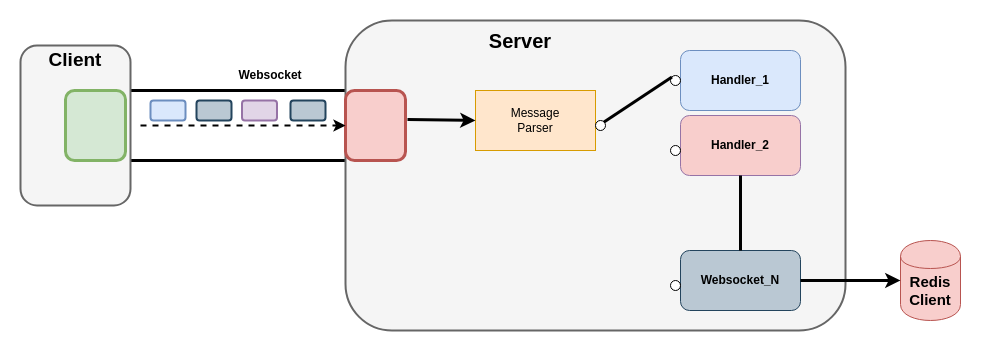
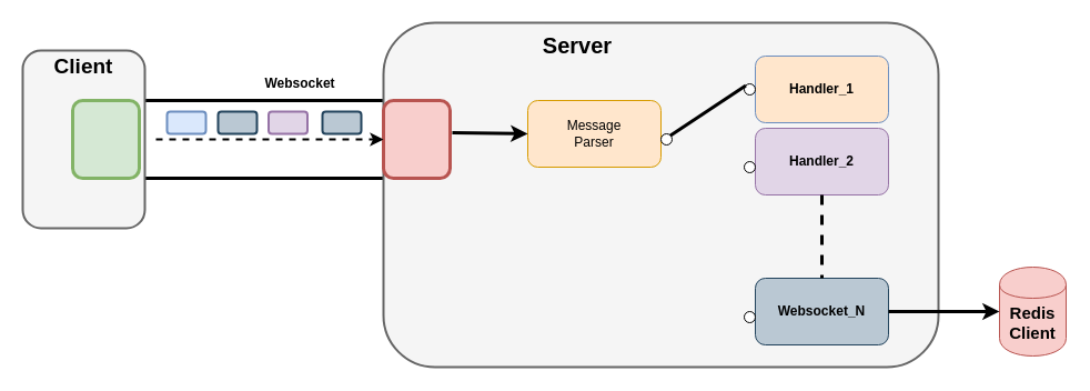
- <mxCell id="9" value="&lt;b&gt;Handler_1&lt;/b&gt;" style="rounded=1;whiteSpace=wrap;html=1;fillColor=#dae8fc;strokeColor=#6c8ebf;" parent="1" vertex="1"><mxGeometry x="680" y="50" width="120" height="60" as="geometry" /></mxCell>
+ <mxCell id="9" value="&lt;b&gt;Handler_1&lt;/b&gt;" style="rounded=1;whiteSpace=wrap;html=1;fillColor=#ffe6cc;strokeColor=#6c8ebf;" parent="1" vertex="1"><mxGeometry x="680" y="50" width="120" height="60" as="geometry" /></mxCell>
- <mxCell id="8" value="Message&lt;br&gt;Parser" style="whiteSpace=wrap;html=1;fillColor=#ffe6cc;strokeColor=#d79b00;rounded=0;" parent="1" vertex="1"><mxGeometry x="475" y="90" width="120" height="60" as="geometry" /></mxCell>
+ <mxCell id="8" value="Message&lt;br&gt;Parser" style="rounded=1;whiteSpace=wrap;html=1;fillColor=#ffe6cc;strokeColor=#d79b00;" parent="1" vertex="1"><mxGeometry x="475" y="90" width="120" height="60" as="geometry" /></mxCell>
- <mxCell id="11" value="&lt;b&gt;Handler_2&lt;/b&gt;" style="rounded=1;whiteSpace=wrap;html=1;fillColor=#f8cecc;strokeColor=#9673a6;" parent="1" vertex="1"><mxGeometry x="680" y="115" width="120" height="60" as="geometry" /></mxCell>
+ <mxCell id="11" value="&lt;b&gt;Handler_2&lt;/b&gt;" style="rounded=1;whiteSpace=wrap;html=1;fillColor=#e1d5e7;strokeColor=#9673a6;" parent="1" vertex="1"><mxGeometry x="680" y="115" width="120" height="60" as="geometry" /></mxCell>
- <mxCell id="13" value="" style="endArrow=none;dashed=0;html=1;strokeWidth=3;exitX=0.5;exitY=1;exitDx=0;exitDy=0;entryX=0.5;entryY=0;entryDx=0;entryDy=0;" parent="1" source="11" target="12" edge="1"><mxGeometry width="50" height="50" relative="1" as="geometry"><mxPoint x="135" y="420" as="sourcePoint" /><mxPoint x="185" y="370" as="targetPoint" /></mxGeometry></mxCell>
+ <mxCell id="13" value="" style="endArrow=none;dashed=1;html=1;strokeWidth=3;exitX=0.5;exitY=1;exitDx=0;exitDy=0;entryX=0.5;entryY=0;entryDx=0;entryDy=0;" parent="1" source="11" target="12" edge="1"><mxGeometry width="50" height="50" relative="1" as="geometry"><mxPoint x="135" y="420" as="sourcePoint" /><mxPoint x="185" y="370" as="targetPoint" /></mxGeometry></mxCell>
